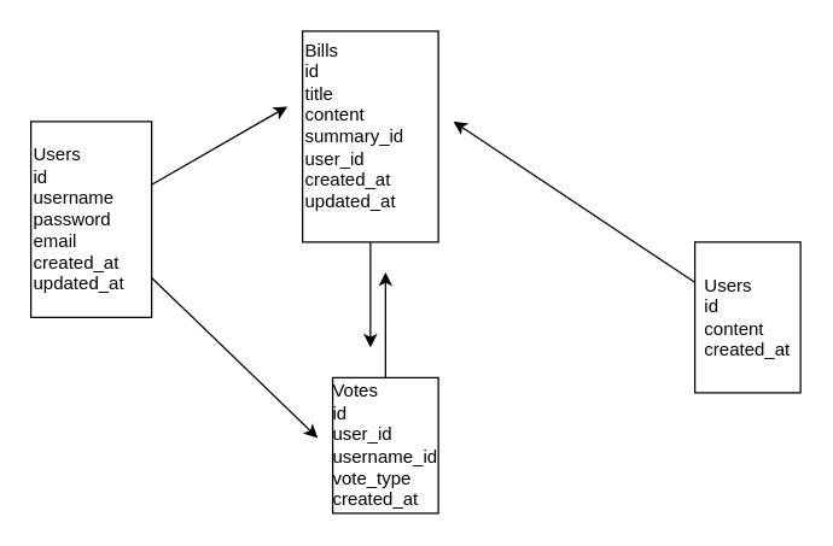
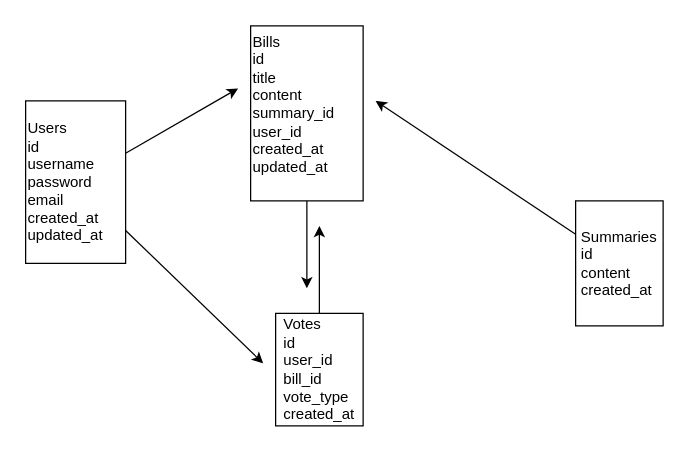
- <mxCell id="10" value="&lt;div style=&quot;text-align: left;&quot;&gt;&lt;span style=&quot;background-color: initial;&quot;&gt;Users&lt;/span&gt;&lt;/div&gt;&lt;div style=&quot;text-align: left;&quot;&gt;&lt;span style=&quot;background-color: initial;&quot;&gt;id&lt;/span&gt;&lt;/div&gt;&lt;div style=&quot;text-align: left;&quot;&gt;&lt;span style=&quot;background-color: initial;&quot;&gt;content&lt;/span&gt;&lt;/div&gt;&lt;div style=&quot;text-align: left;&quot;&gt;&lt;span style=&quot;background-color: initial;&quot;&gt;created_at&lt;/span&gt;&lt;/div&gt;" style="text;html=1;strokeColor=default;fillColor=none;align=center;verticalAlign=middle;whiteSpace=wrap;rounded=0;" parent="1" vertex="1"><mxGeometry x="460" y="160" width="70" height="100" as="geometry" /></mxCell>
+ <mxCell id="10" value="&lt;div style=&quot;text-align: left;&quot;&gt;&lt;span style=&quot;background-color: initial;&quot;&gt;Summaries&lt;/span&gt;&lt;/div&gt;&lt;div style=&quot;text-align: left;&quot;&gt;&lt;span style=&quot;background-color: initial;&quot;&gt;id&lt;/span&gt;&lt;/div&gt;&lt;div style=&quot;text-align: left;&quot;&gt;&lt;span style=&quot;background-color: initial;&quot;&gt;content&lt;/span&gt;&lt;/div&gt;&lt;div style=&quot;text-align: left;&quot;&gt;&lt;span style=&quot;background-color: initial;&quot;&gt;created_at&lt;/span&gt;&lt;/div&gt;" style="text;html=1;strokeColor=default;fillColor=none;align=center;verticalAlign=middle;whiteSpace=wrap;rounded=0;" parent="1" vertex="1"><mxGeometry x="460" y="160" width="70" height="100" as="geometry" /></mxCell>
- <mxCell id="8" value="&lt;div style=&quot;text-align: left;&quot;&gt;&lt;span style=&quot;background-color: initial;&quot;&gt;Votes&lt;/span&gt;&lt;/div&gt;&lt;div style=&quot;text-align: left;&quot;&gt;&lt;span style=&quot;background-color: initial;&quot;&gt;id&lt;/span&gt;&lt;/div&gt;&lt;div style=&quot;text-align: left;&quot;&gt;&lt;span style=&quot;background-color: initial;&quot;&gt;user_id&lt;/span&gt;&lt;/div&gt;&lt;div style=&quot;text-align: left;&quot;&gt;&lt;span style=&quot;background-color: initial;&quot;&gt;username_id&lt;/span&gt;&lt;/div&gt;&lt;div style=&quot;text-align: left;&quot;&gt;&lt;span style=&quot;background-color: initial;&quot;&gt;vote_type&lt;/span&gt;&lt;/div&gt;&lt;div style=&quot;text-align: left;&quot;&gt;&lt;span style=&quot;background-color: initial;&quot;&gt;created_at&lt;/span&gt;&lt;/div&gt;" style="text;html=1;strokeColor=default;fillColor=none;align=center;verticalAlign=middle;whiteSpace=wrap;rounded=0;" parent="1" vertex="1"><mxGeometry x="220" y="250" width="70" height="90" as="geometry" /></mxCell>
+ <mxCell id="8" value="&lt;div style=&quot;text-align: left;&quot;&gt;&lt;span style=&quot;background-color: initial;&quot;&gt;Votes&lt;/span&gt;&lt;/div&gt;&lt;div style=&quot;text-align: left;&quot;&gt;&lt;span style=&quot;background-color: initial;&quot;&gt;id&lt;/span&gt;&lt;/div&gt;&lt;div style=&quot;text-align: left;&quot;&gt;&lt;span style=&quot;background-color: initial;&quot;&gt;user_id&lt;/span&gt;&lt;/div&gt;&lt;div style=&quot;text-align: left;&quot;&gt;&lt;span style=&quot;background-color: initial;&quot;&gt;bill_id&lt;/span&gt;&lt;/div&gt;&lt;div style=&quot;text-align: left;&quot;&gt;&lt;span style=&quot;background-color: initial;&quot;&gt;vote_type&lt;/span&gt;&lt;/div&gt;&lt;div style=&quot;text-align: left;&quot;&gt;&lt;span style=&quot;background-color: initial;&quot;&gt;created_at&lt;/span&gt;&lt;/div&gt;" style="text;html=1;strokeColor=default;fillColor=none;align=center;verticalAlign=middle;whiteSpace=wrap;rounded=0;" parent="1" vertex="1"><mxGeometry x="220" y="250" width="70" height="90" as="geometry" /></mxCell>
